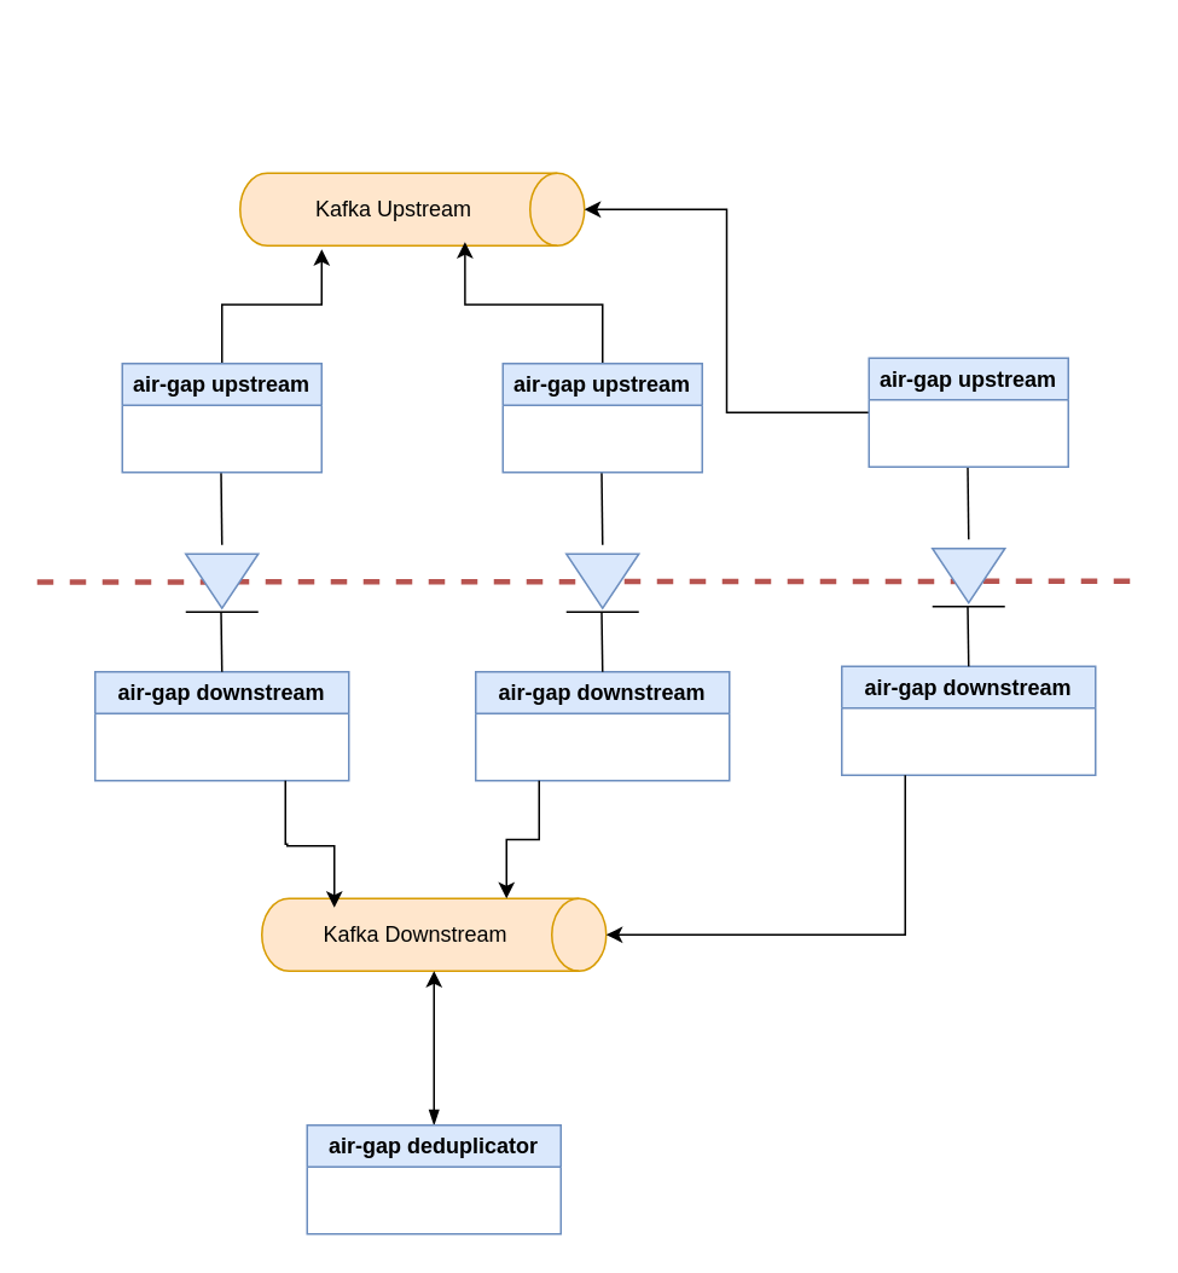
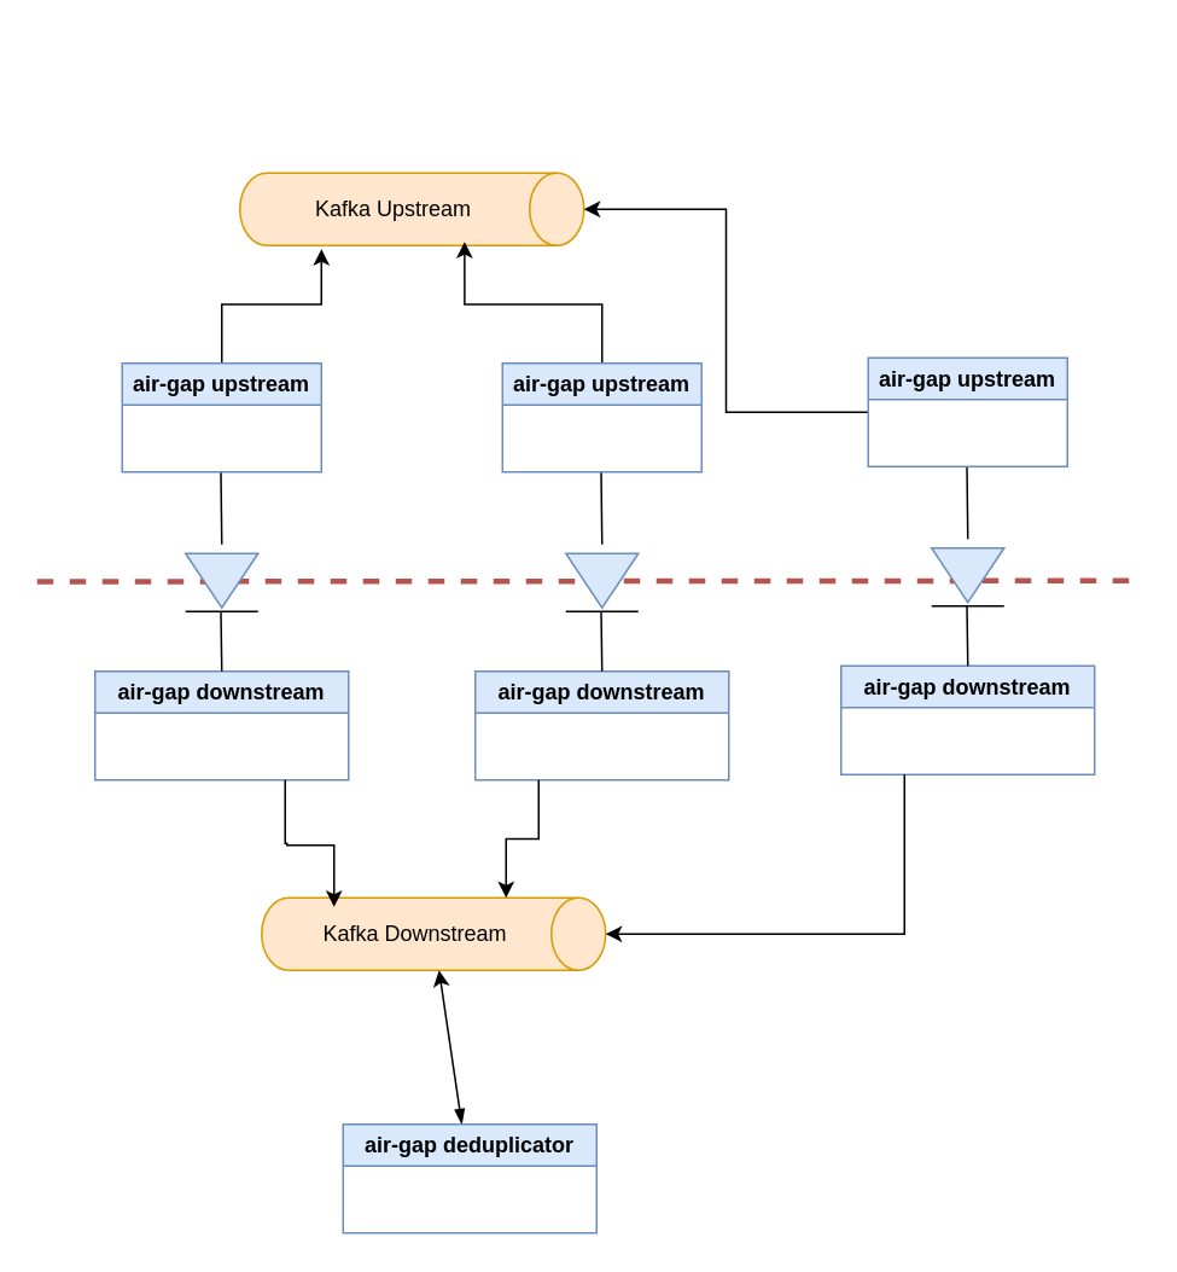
- <mxCell id="16" value="air-gap deduplicator" style="swimlane;whiteSpace=wrap;html=1;fillColor=#dae8fc;strokeColor=#6c8ebf;" parent="1" vertex="1"><mxGeometry x="169" y="620" width="140" height="60" as="geometry" /></mxCell>
+ <mxCell id="16" value="air-gap deduplicator" style="swimlane;whiteSpace=wrap;html=1;fillColor=#dae8fc;strokeColor=#6c8ebf;" parent="1" vertex="1"><mxGeometry x="189" y="620" width="140" height="60" as="geometry" /></mxCell>
